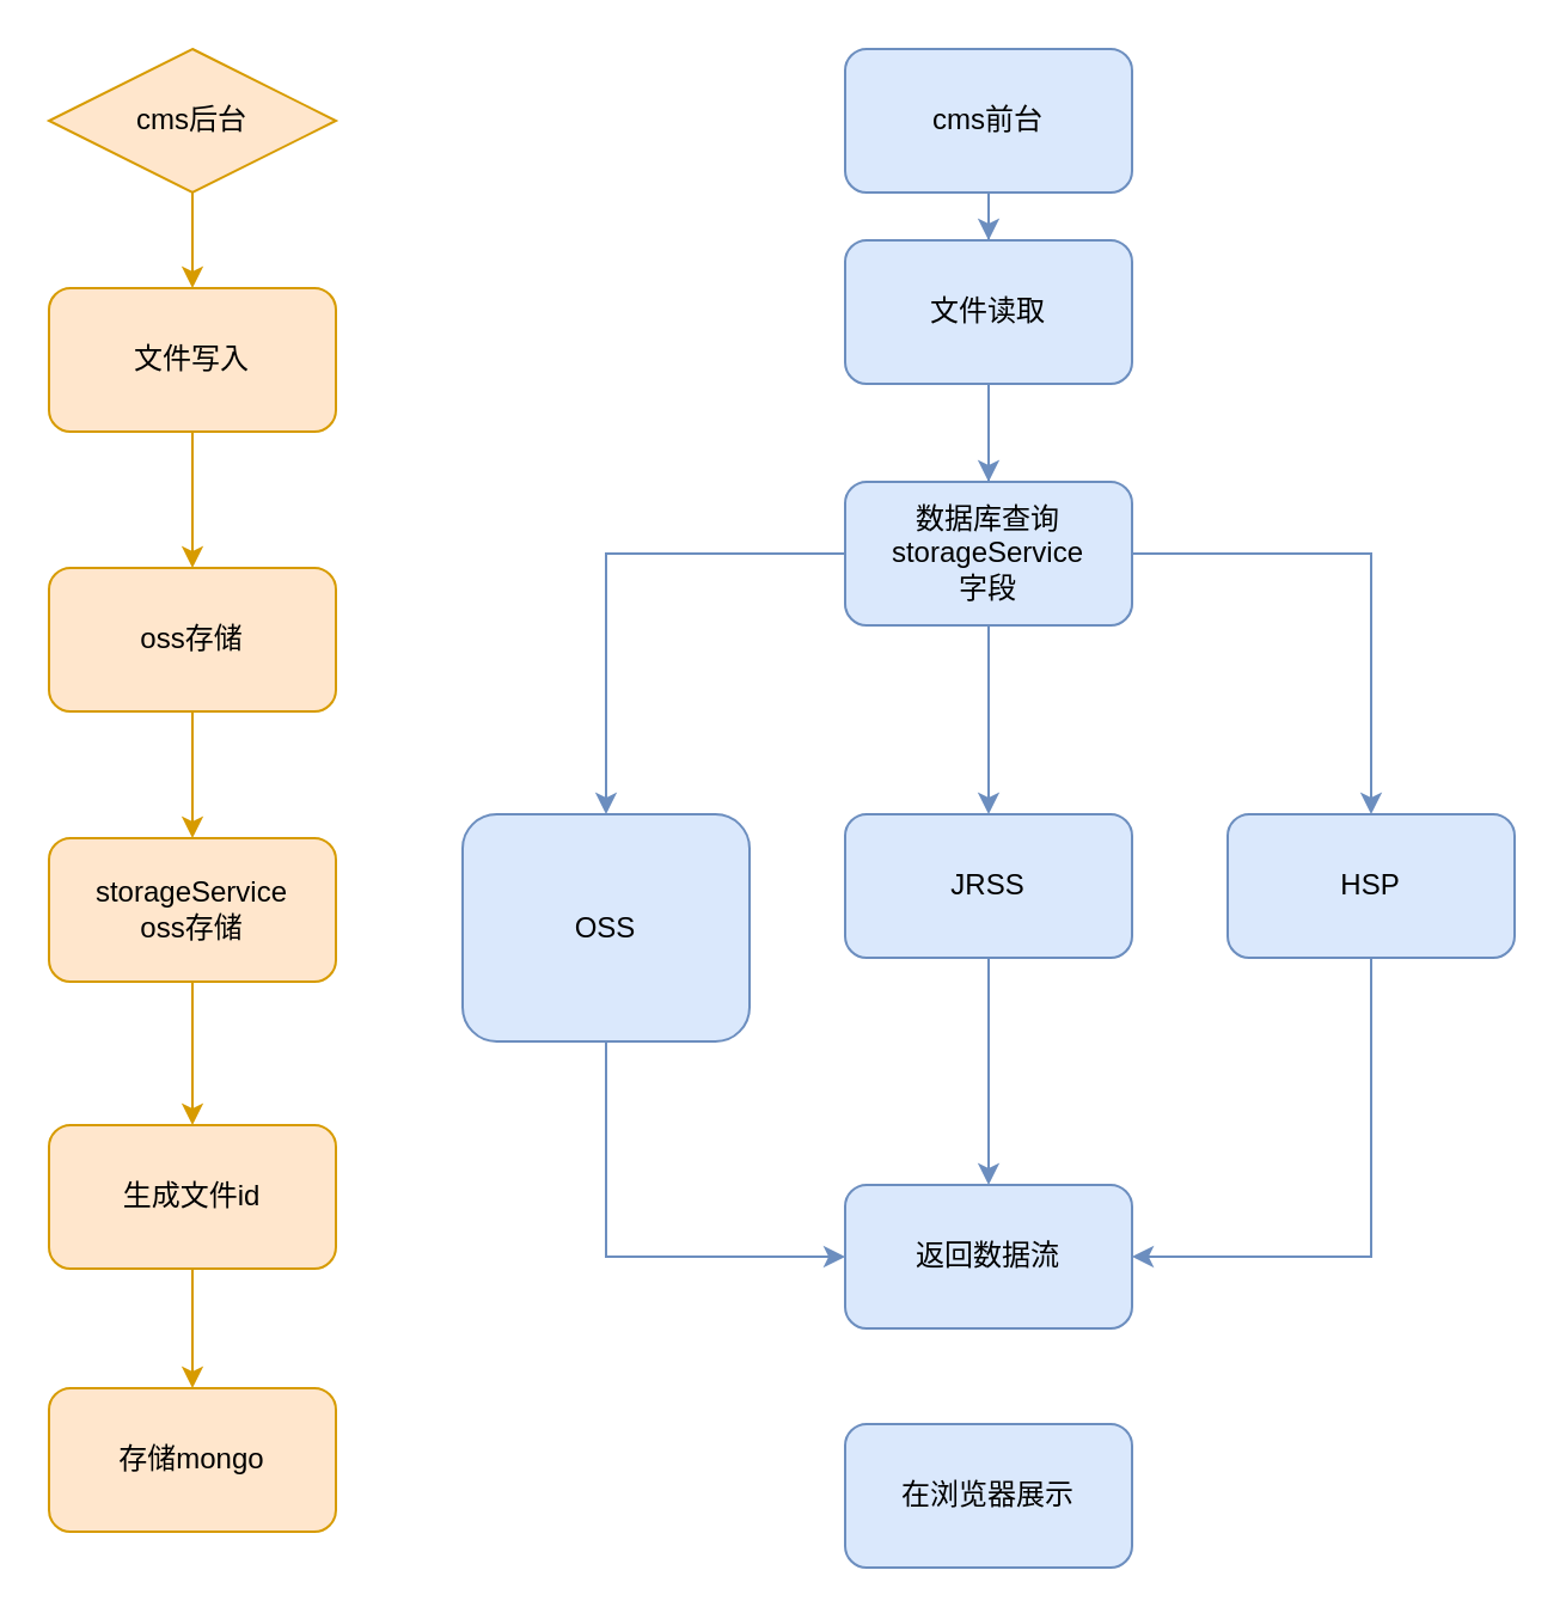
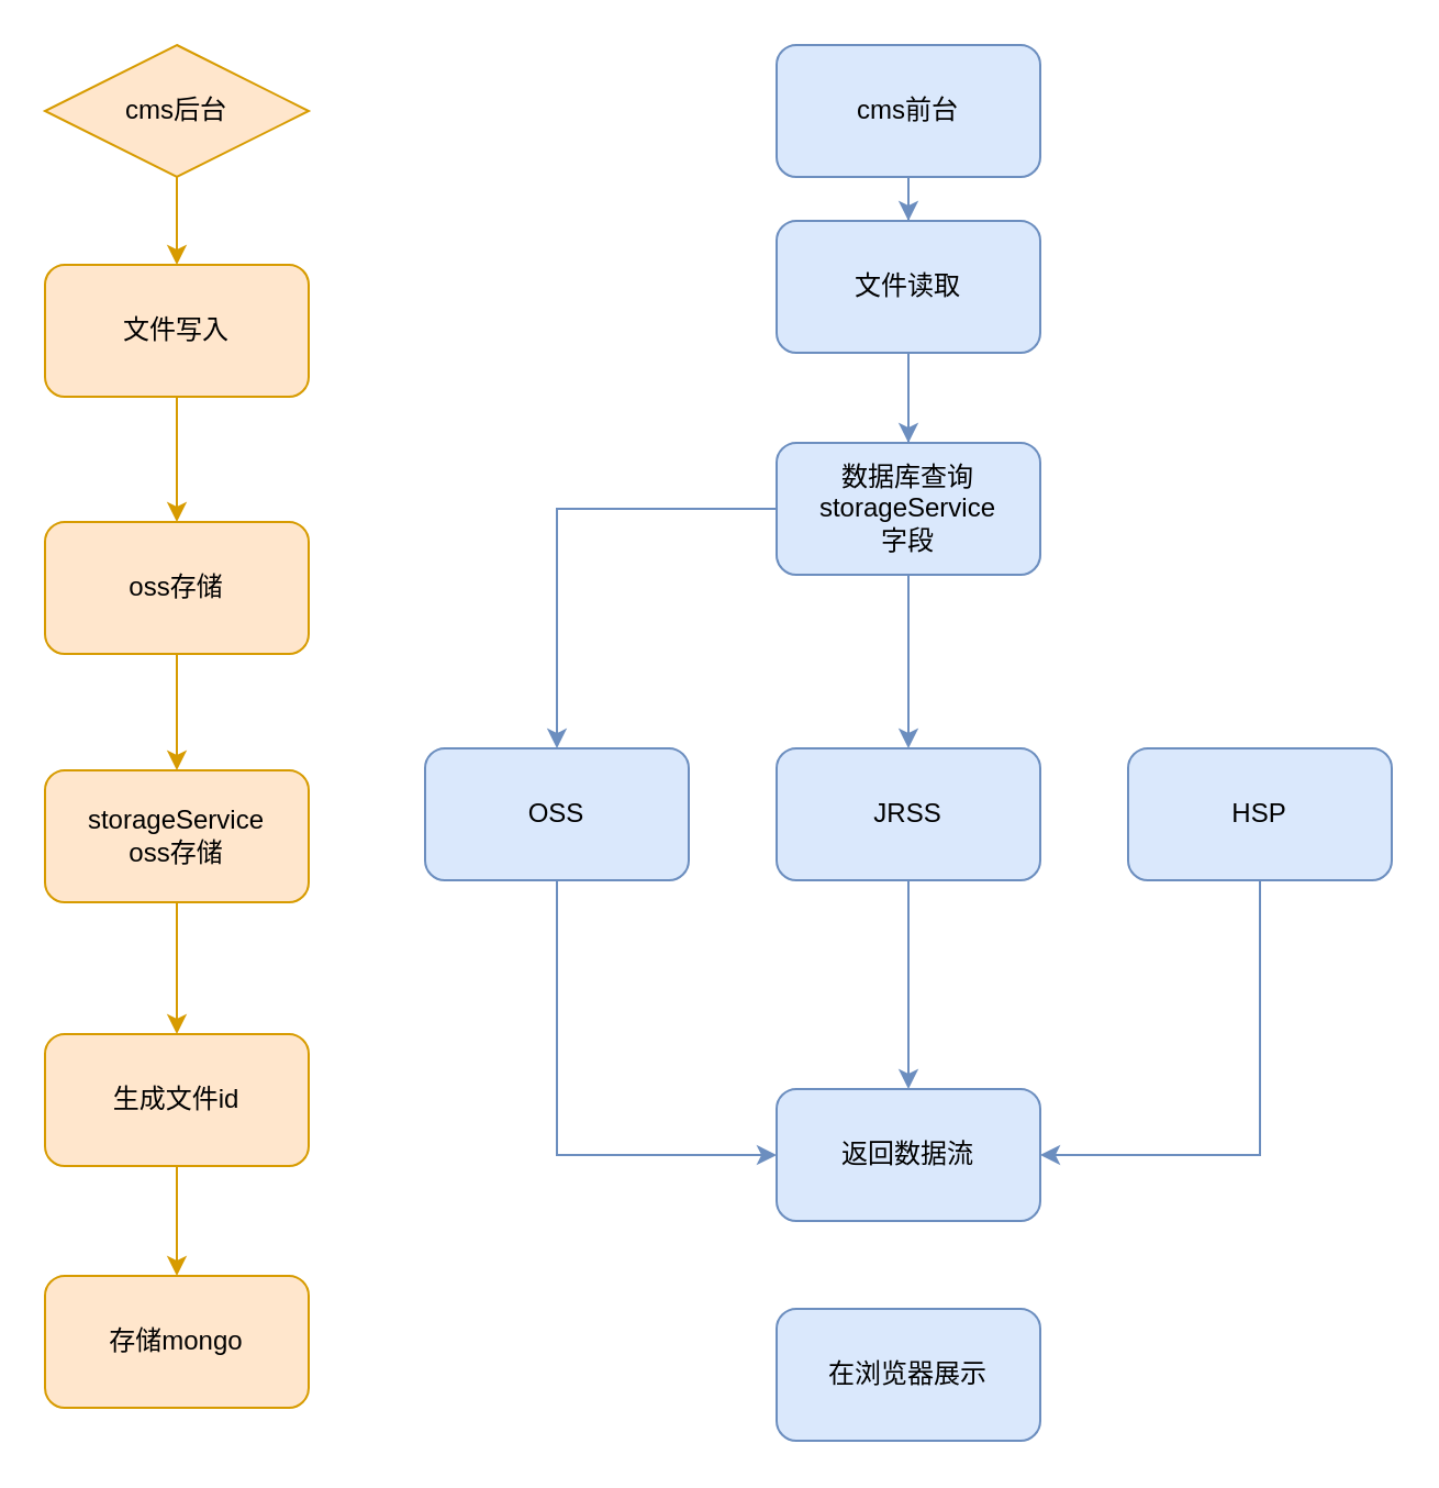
- <mxCell id="25" style="edgeStyle=orthogonalEdgeStyle;rounded=0;orthogonalLoop=1;jettySize=auto;html=1;exitX=1;exitY=0.5;exitDx=0;exitDy=0;entryX=0.5;entryY=0;entryDx=0;entryDy=0;fillColor=#dae8fc;strokeColor=#6c8ebf;" edge="1" parent="1" source="26" target="22"><mxGeometry relative="1" as="geometry" /></mxCell>
- <mxCell id="14" value="OSS" style="rounded=1;whiteSpace=wrap;html=1;fillColor=#dae8fc;strokeColor=#6c8ebf;" parent="1" vertex="1"><mxGeometry x="193" y="340" width="120" height="95" as="geometry" /></mxCell>
+ <mxCell id="14" value="OSS" style="rounded=1;whiteSpace=wrap;html=1;fillColor=#dae8fc;strokeColor=#6c8ebf;" parent="1" vertex="1"><mxGeometry x="193" y="340" width="120" height="60" as="geometry" /></mxCell>
